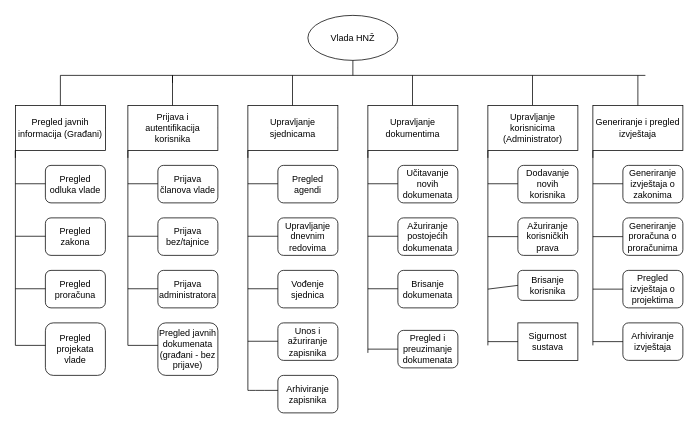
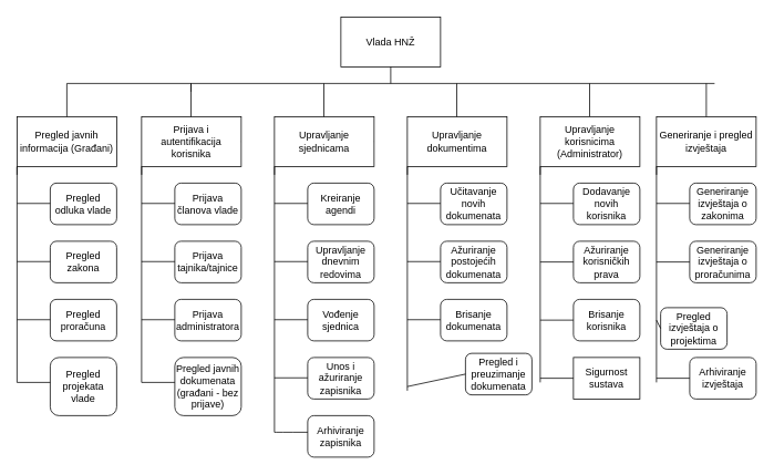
- <mxCell id="2" value="Vlada HNŽ" style="ellipse;whiteSpace=wrap;html=1;" parent="1" vertex="1"><mxGeometry x="410" y="20" width="120" height="60" as="geometry" /></mxCell>
+ <mxCell id="2" value="Vlada HNŽ" style="rounded=0;whiteSpace=wrap;html=1;" parent="1" vertex="1"><mxGeometry x="410" y="20" width="120" height="60" as="geometry" /></mxCell>
- <mxCell id="28" value="Pregled agendi" style="rounded=1;whiteSpace=wrap;html=1;" parent="1" vertex="1"><mxGeometry x="370" y="220" width="80" height="50" as="geometry" /></mxCell>
+ <mxCell id="28" value="Kreiranje agendi" style="rounded=1;whiteSpace=wrap;html=1;" parent="1" vertex="1"><mxGeometry x="370" y="220" width="80" height="50" as="geometry" /></mxCell>
- <mxCell id="16" value="Prijava bez/tajnice" style="rounded=1;whiteSpace=wrap;html=1;" parent="1" vertex="1"><mxGeometry x="210" y="290" width="80" height="50" as="geometry" /></mxCell>
+ <mxCell id="16" value="Prijava tajnika/tajnice" style="rounded=1;whiteSpace=wrap;html=1;" parent="1" vertex="1"><mxGeometry x="210" y="290" width="80" height="50" as="geometry" /></mxCell>
- <mxCell id="57" value="Generiranje proračuna o proračunima" style="rounded=1;whiteSpace=wrap;html=1;" vertex="1" parent="1"><mxGeometry x="830" y="290" width="80" height="50" as="geometry" /></mxCell>
+ <mxCell id="57" value="Generiranje izvještaja o proračunima" style="rounded=1;whiteSpace=wrap;html=1;" vertex="1" parent="1"><mxGeometry x="830" y="290" width="80" height="50" as="geometry" /></mxCell>
- <mxCell id="47" value="Brisanje korisnika" style="rounded=1;whiteSpace=wrap;html=1;" parent="1" vertex="1"><mxGeometry x="690" y="360" width="80" height="40" as="geometry" /></mxCell>
+ <mxCell id="47" value="Brisanje korisnika" style="rounded=1;whiteSpace=wrap;html=1;" parent="1" vertex="1"><mxGeometry x="690" y="360" width="80" height="50" as="geometry" /></mxCell>
- <mxCell id="59" value="Pregled izvještaja o projektima" style="rounded=1;whiteSpace=wrap;html=1;" vertex="1" parent="1"><mxGeometry x="830" y="360" width="80" height="50" as="geometry" /></mxCell>
+ <mxCell id="59" value="Pregled izvještaja o projektima" style="rounded=1;whiteSpace=wrap;html=1;" vertex="1" parent="1"><mxGeometry x="795" y="370" width="80" height="50" as="geometry" /></mxCell>
- <mxCell id="48" value="Pregled i preuzimanje dokumenata" style="rounded=1;whiteSpace=wrap;html=1;" vertex="1" parent="1"><mxGeometry x="530" y="440" width="80" height="50" as="geometry" /></mxCell>
+ <mxCell id="48" value="Pregled i preuzimanje dokumenata" style="rounded=1;whiteSpace=wrap;html=1;" vertex="1" parent="1"><mxGeometry x="560" y="425" width="80" height="50" as="geometry" /></mxCell>
